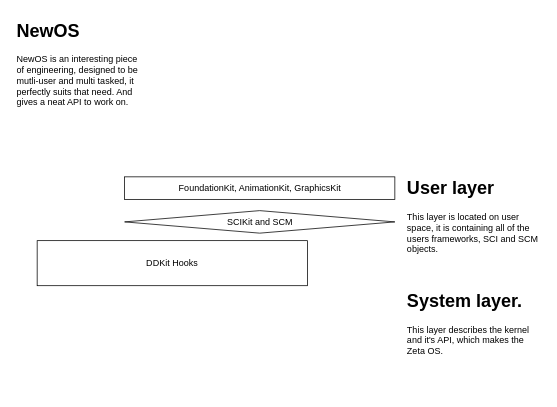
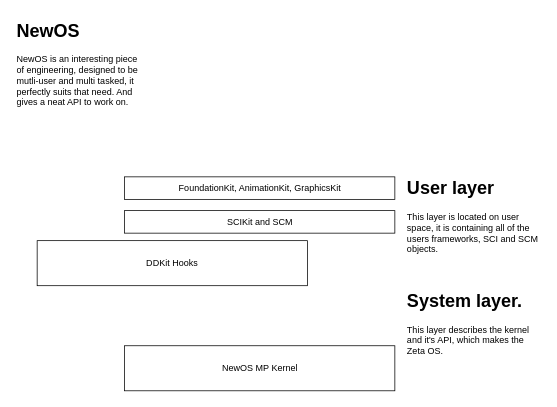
- <mxCell id="3" value="SCIKit and SCM" style="rhombus;whiteSpace=wrap;html=1;" parent="1" vertex="1"><mxGeometry x="165.5" y="280" width="360" height="30" as="geometry" /></mxCell>
+ <mxCell id="3" value="SCIKit and SCM" style="rounded=0;whiteSpace=wrap;html=1;" parent="1" vertex="1"><mxGeometry x="165.5" y="280" width="360" height="30" as="geometry" /></mxCell>
+ <mxCell id="6" value="NewOS MP Kernel" style="rounded=0;whiteSpace=wrap;html=1;" parent="1" vertex="1"><mxGeometry x="165.5" y="460" width="360" height="60" as="geometry" /></mxCell>
